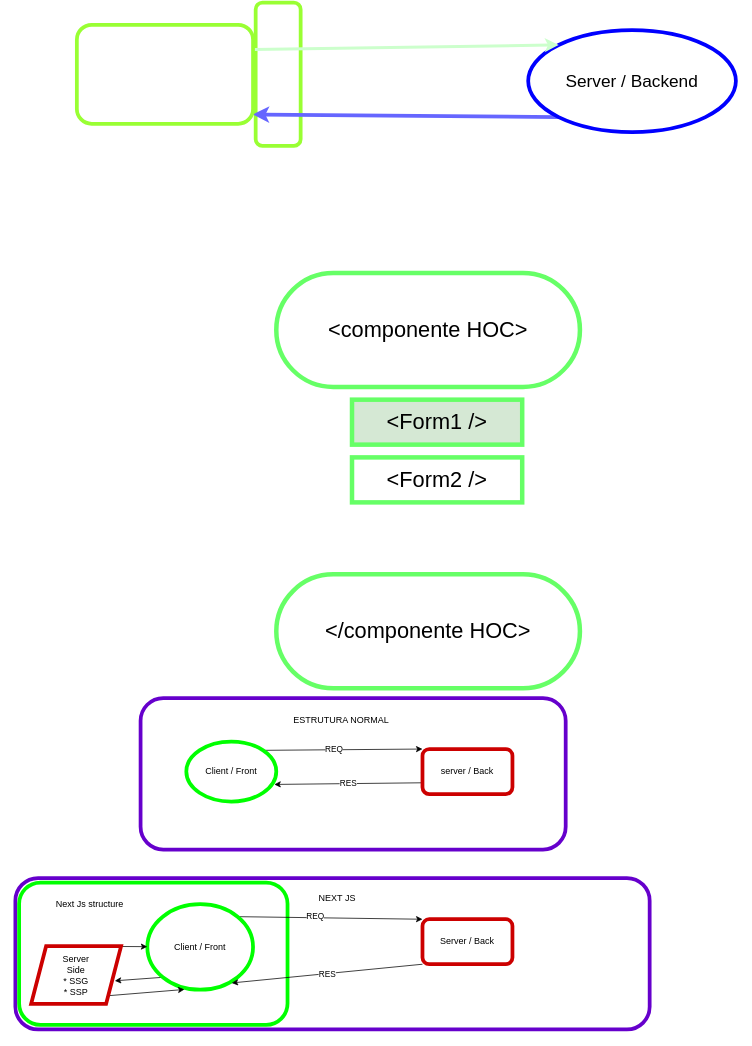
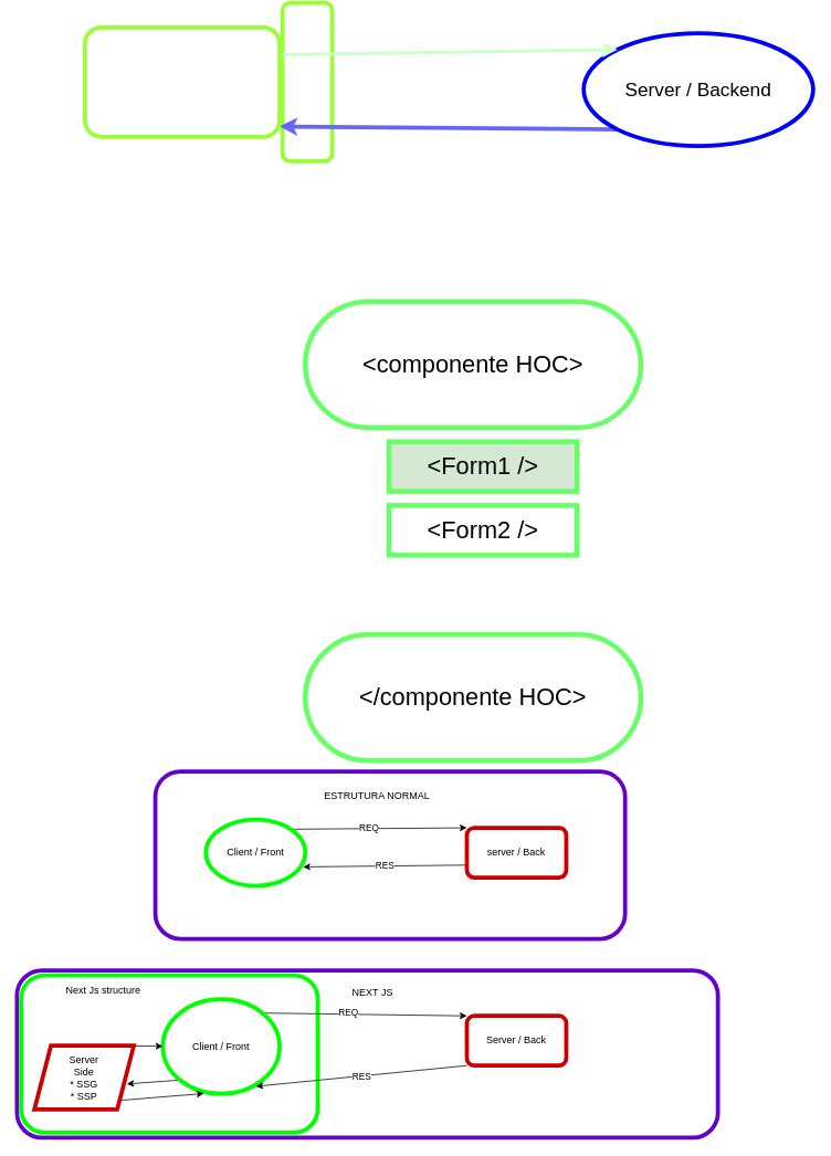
- <mxCell id="31" value="Next Js structure" style="text;html=1;align=center;verticalAlign=middle;resizable=0;points=[];autosize=1;strokeColor=none;fillColor=none;" vertex="1" parent="1"><mxGeometry x="65" y="1180" width="108" height="26" as="geometry" /></mxCell>
+ <mxCell id="31" value="Next Js structure" style="text;html=1;align=center;verticalAlign=middle;resizable=0;points=[];autosize=1;strokeColor=none;fillColor=none;" vertex="1" parent="1"><mxGeometry x="70" y="1170" width="108" height="26" as="geometry" /></mxCell>
